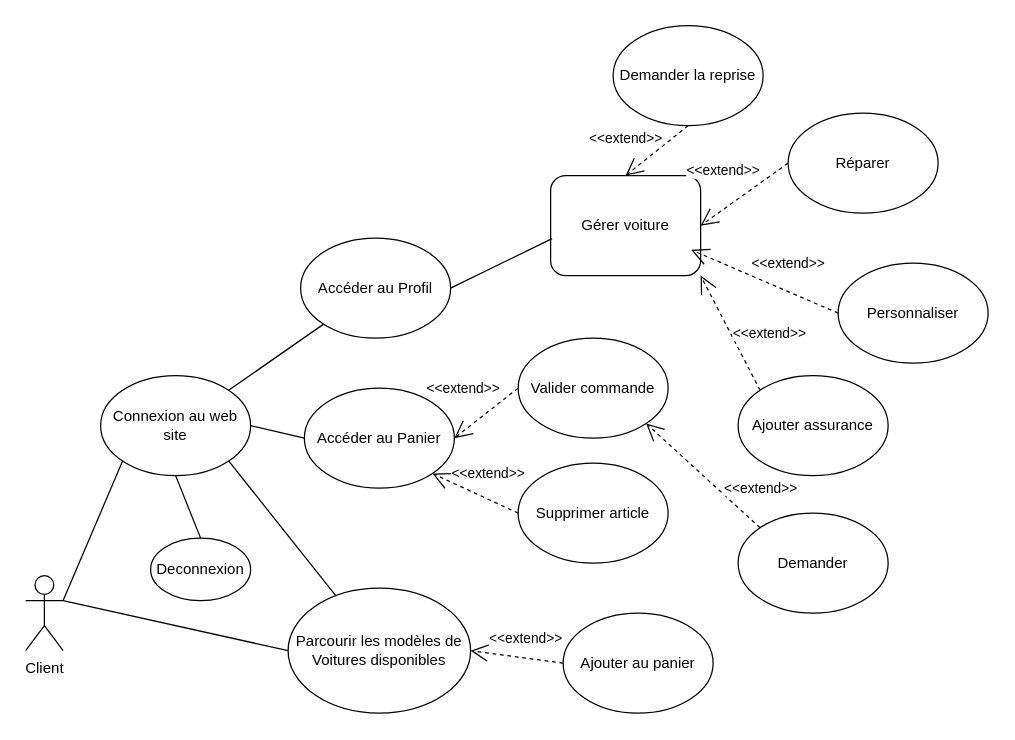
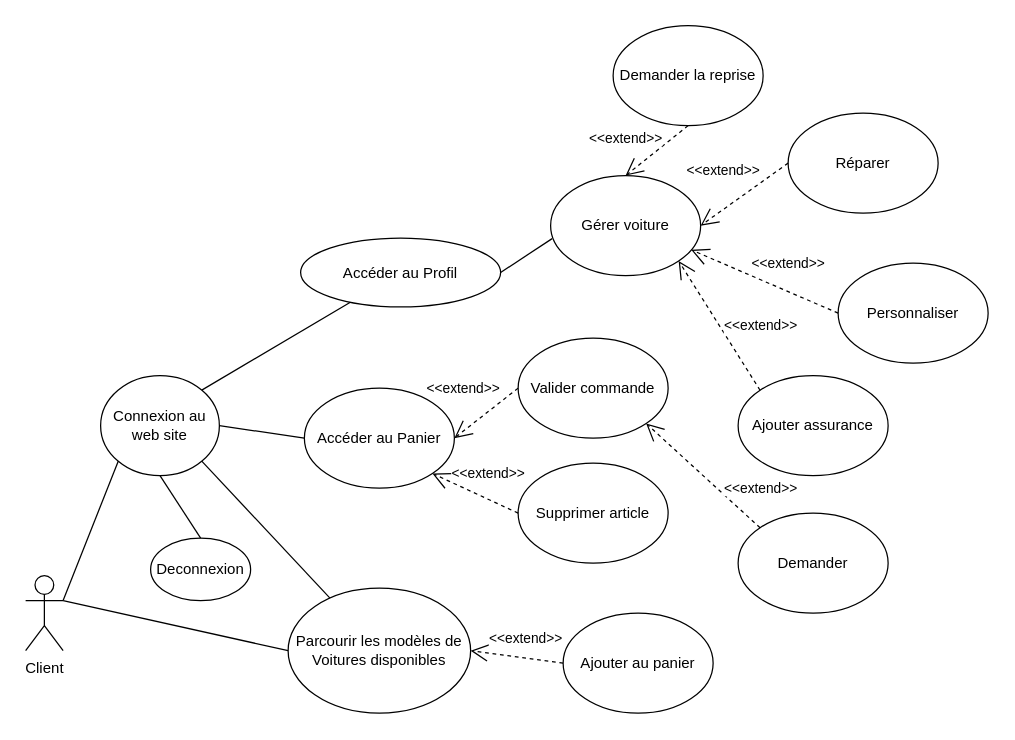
- <mxCell id="9" value="Gérer voiture" style="whiteSpace=wrap;html=1;rounded=1;" vertex="1" parent="1"><mxGeometry x="440" y="140" width="120" height="80" as="geometry" /></mxCell>
+ <mxCell id="9" value="Gérer voiture" style="ellipse;whiteSpace=wrap;html=1;" vertex="1" parent="1"><mxGeometry x="440" y="140" width="120" height="80" as="geometry" /></mxCell>
- <mxCell id="5" value="Accéder au Profil" style="ellipse;whiteSpace=wrap;html=1;" vertex="1" parent="1"><mxGeometry x="240" y="190" width="120" height="80" as="geometry" /></mxCell>
+ <mxCell id="5" value="Accéder au Profil" style="ellipse;whiteSpace=wrap;html=1;" vertex="1" parent="1"><mxGeometry x="240" y="190" width="160" height="55" as="geometry" /></mxCell>
- <mxCell id="3" value="Connexion au web site" style="ellipse;whiteSpace=wrap;html=1;" vertex="1" parent="1"><mxGeometry x="80" y="300" width="120" height="80" as="geometry" /></mxCell>
+ <mxCell id="3" value="Connexion au web site" style="ellipse;whiteSpace=wrap;html=1;" vertex="1" parent="1"><mxGeometry x="80" y="300" width="95" height="80" as="geometry" /></mxCell>
